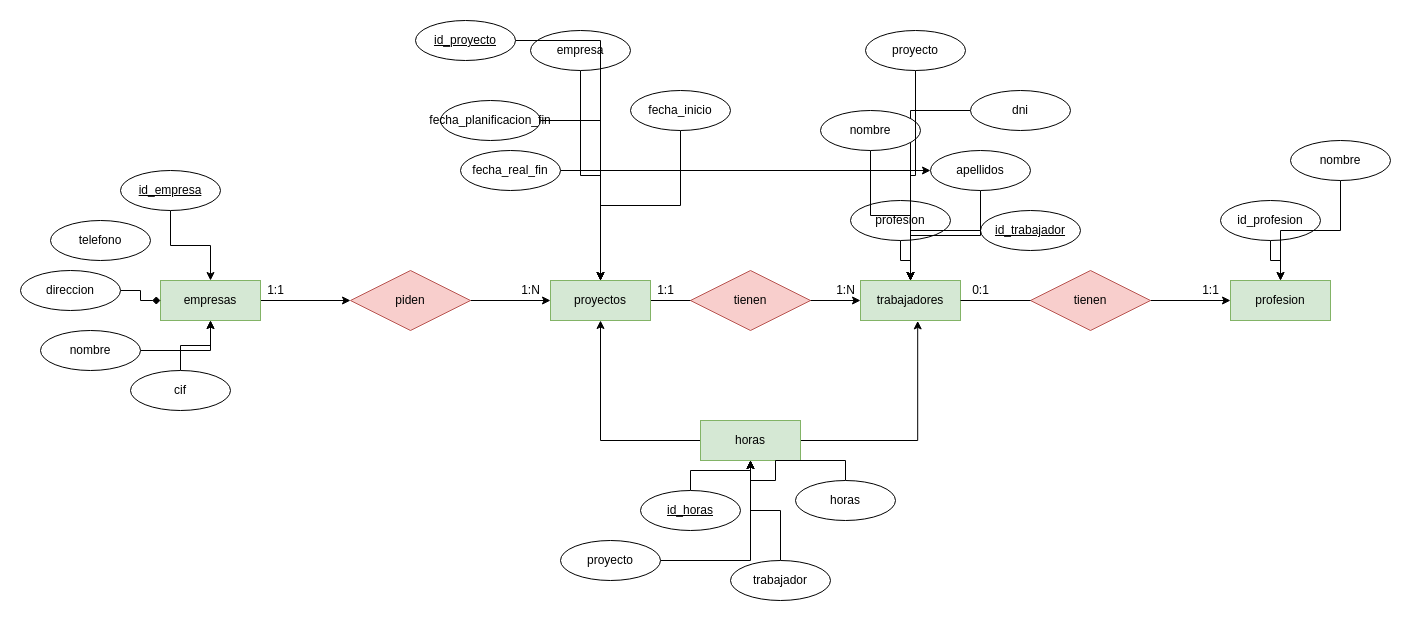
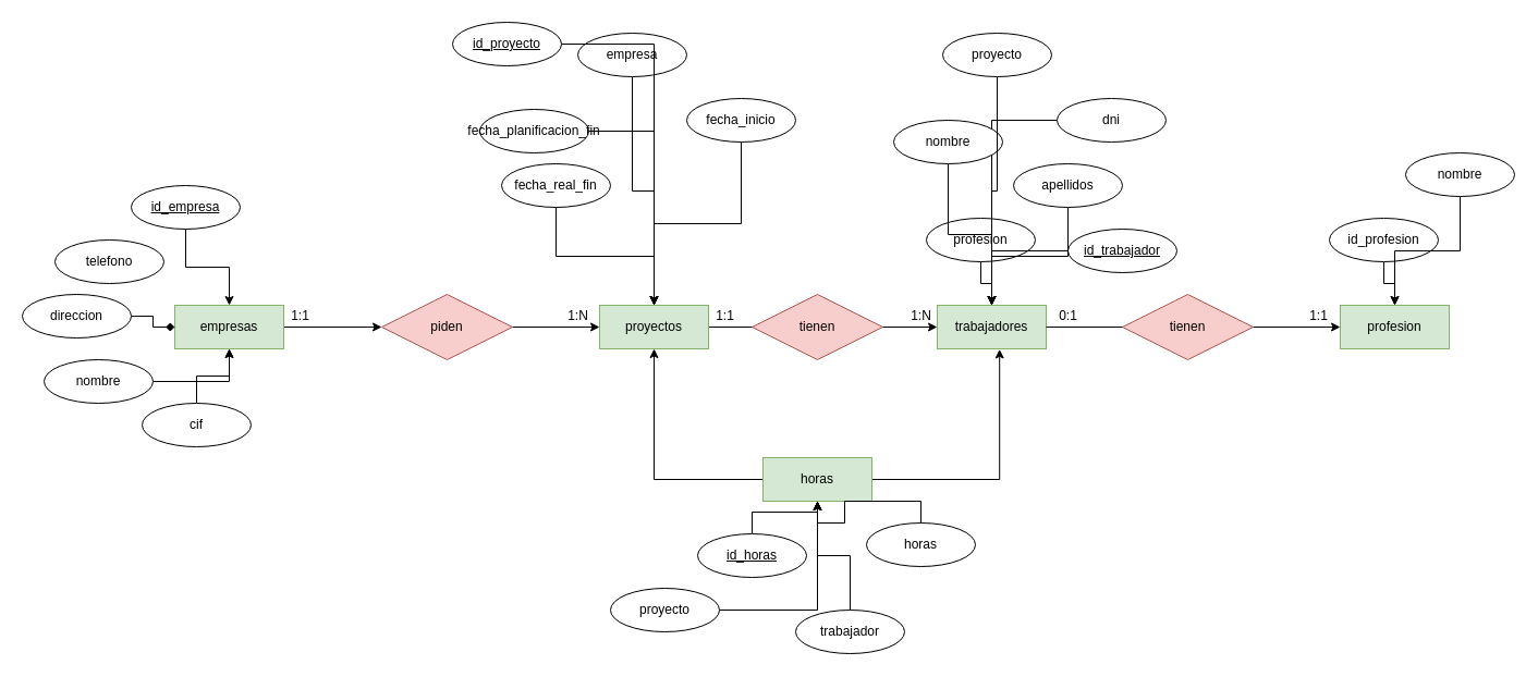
- <mxCell id="17" style="edgeStyle=orthogonalEdgeStyle;rounded=0;orthogonalLoop=1;jettySize=auto;html=1;" edge="1" parent="1" source="18" target="40"><mxGeometry relative="1" as="geometry" /></mxCell>
+ <mxCell id="17" style="edgeStyle=orthogonalEdgeStyle;rounded=0;orthogonalLoop=1;jettySize=auto;html=1;" edge="1" parent="1" source="18" target="14"><mxGeometry relative="1" as="geometry" /></mxCell>
